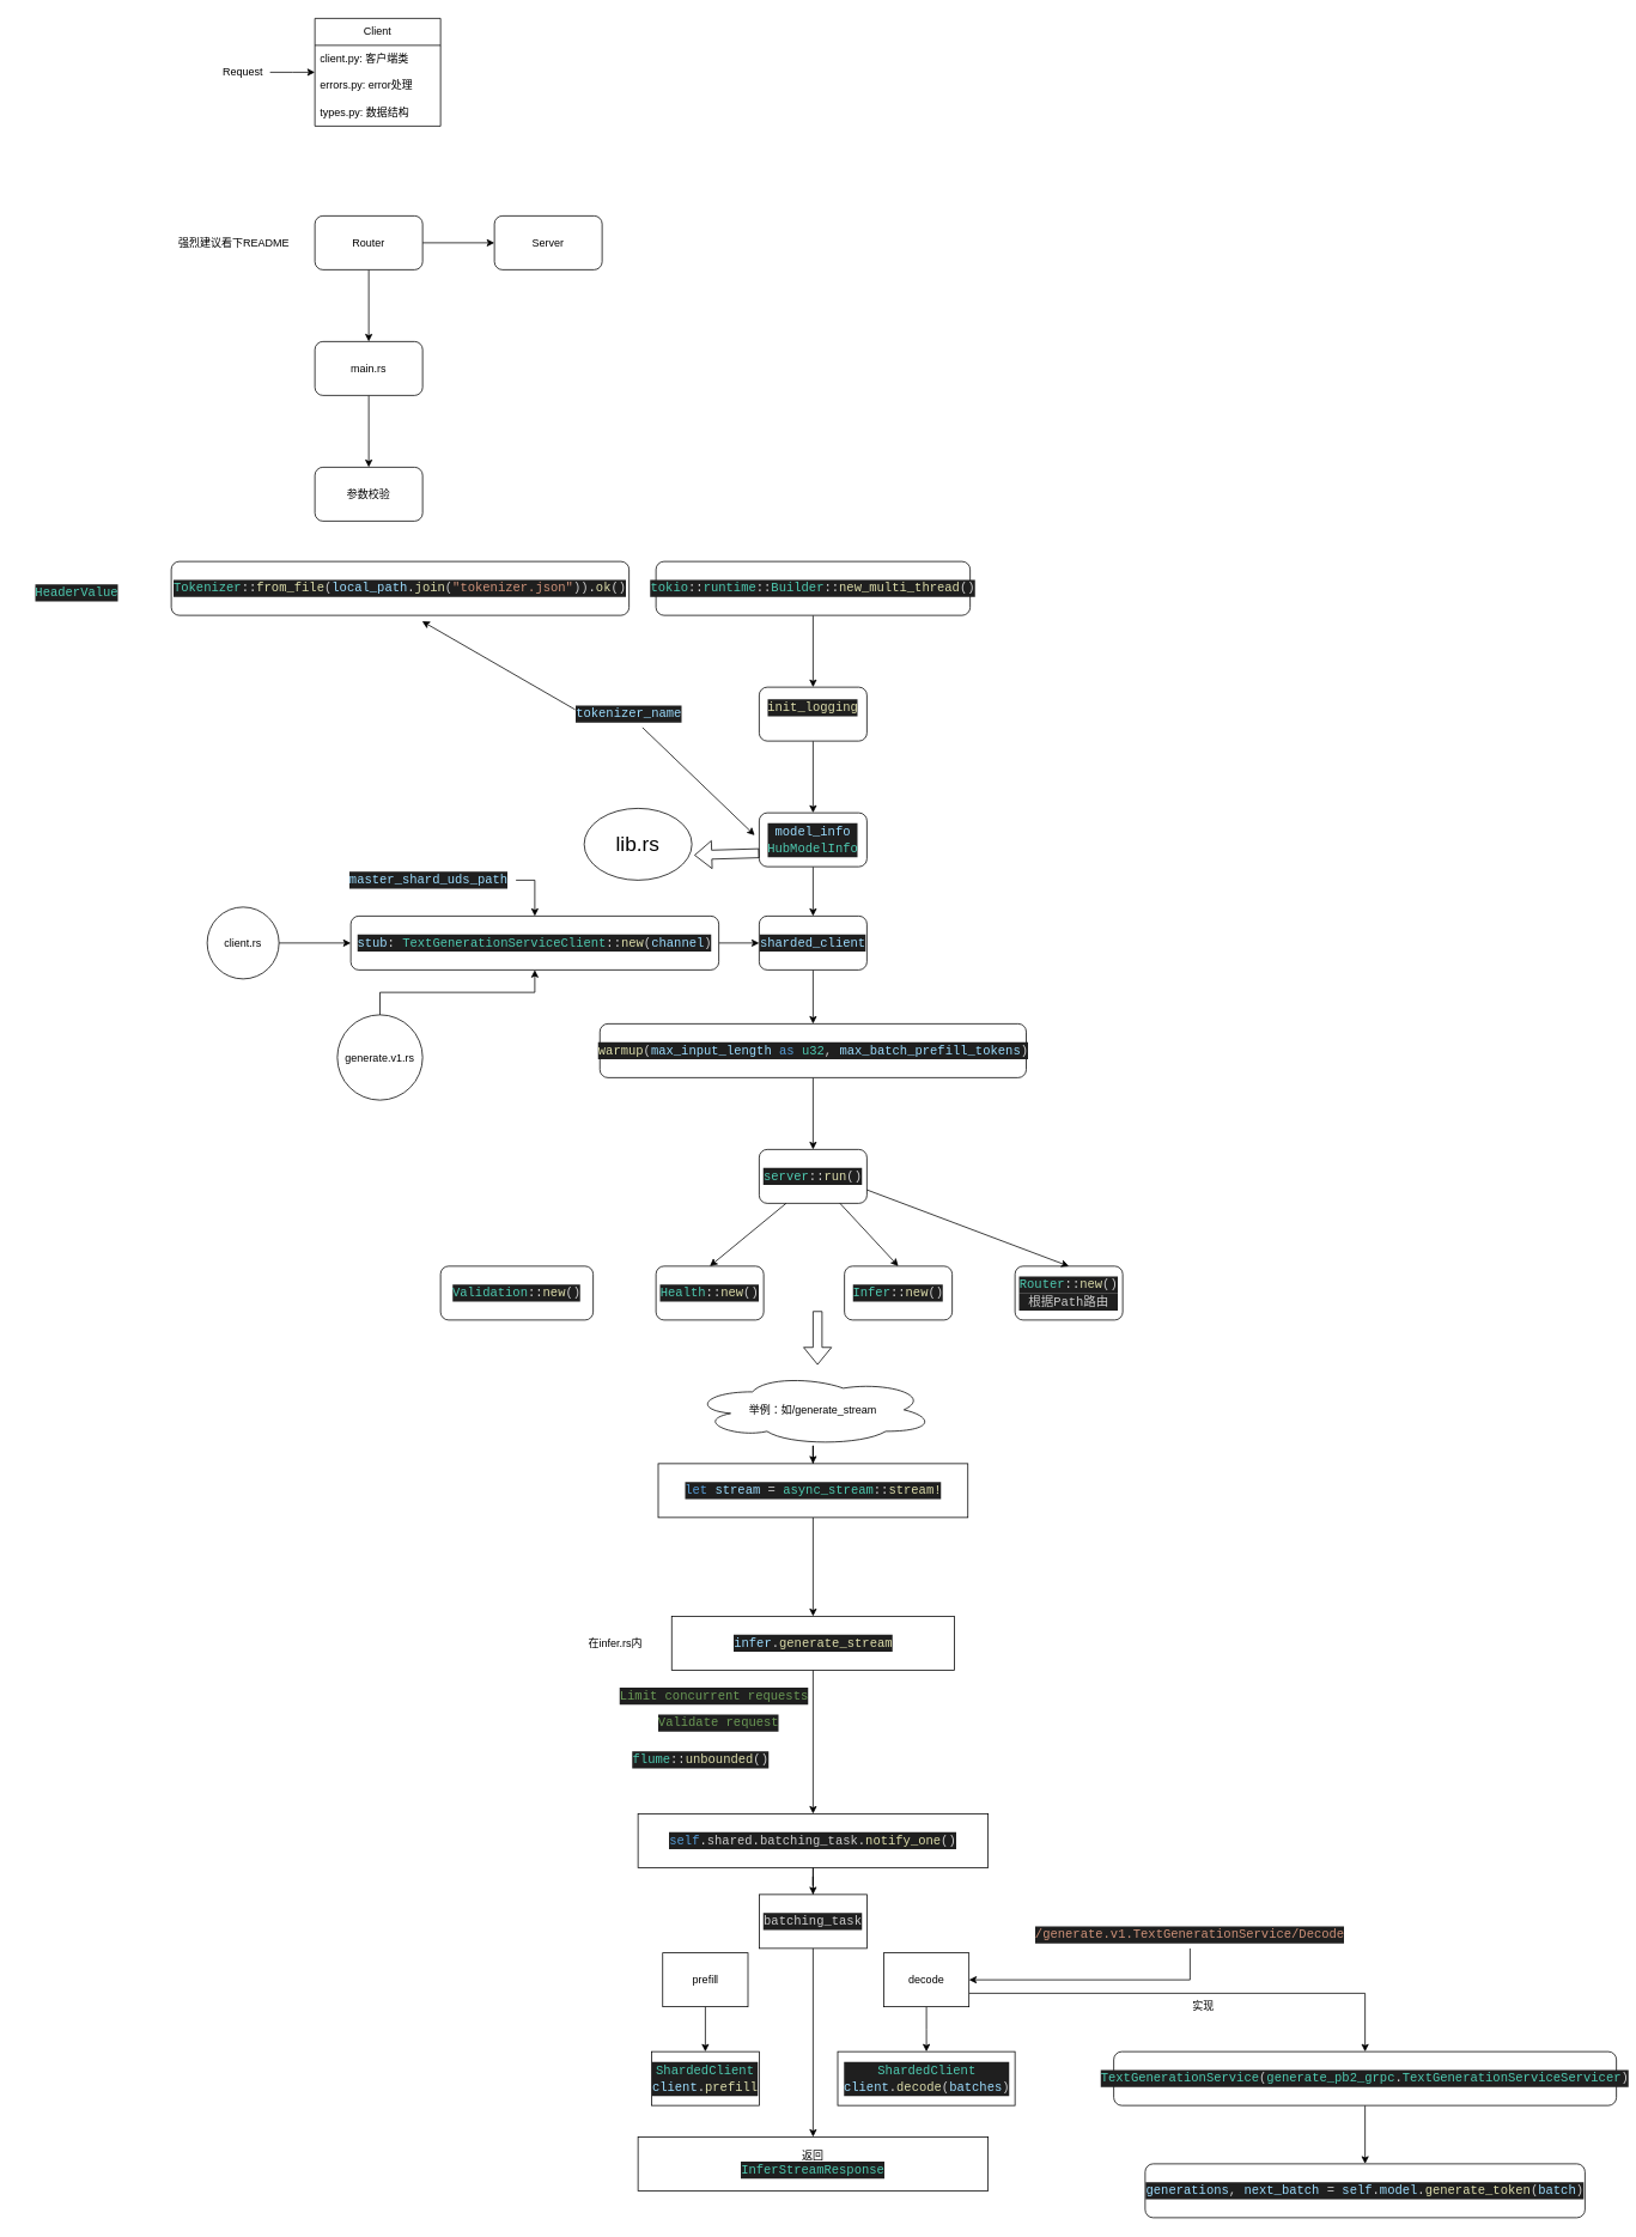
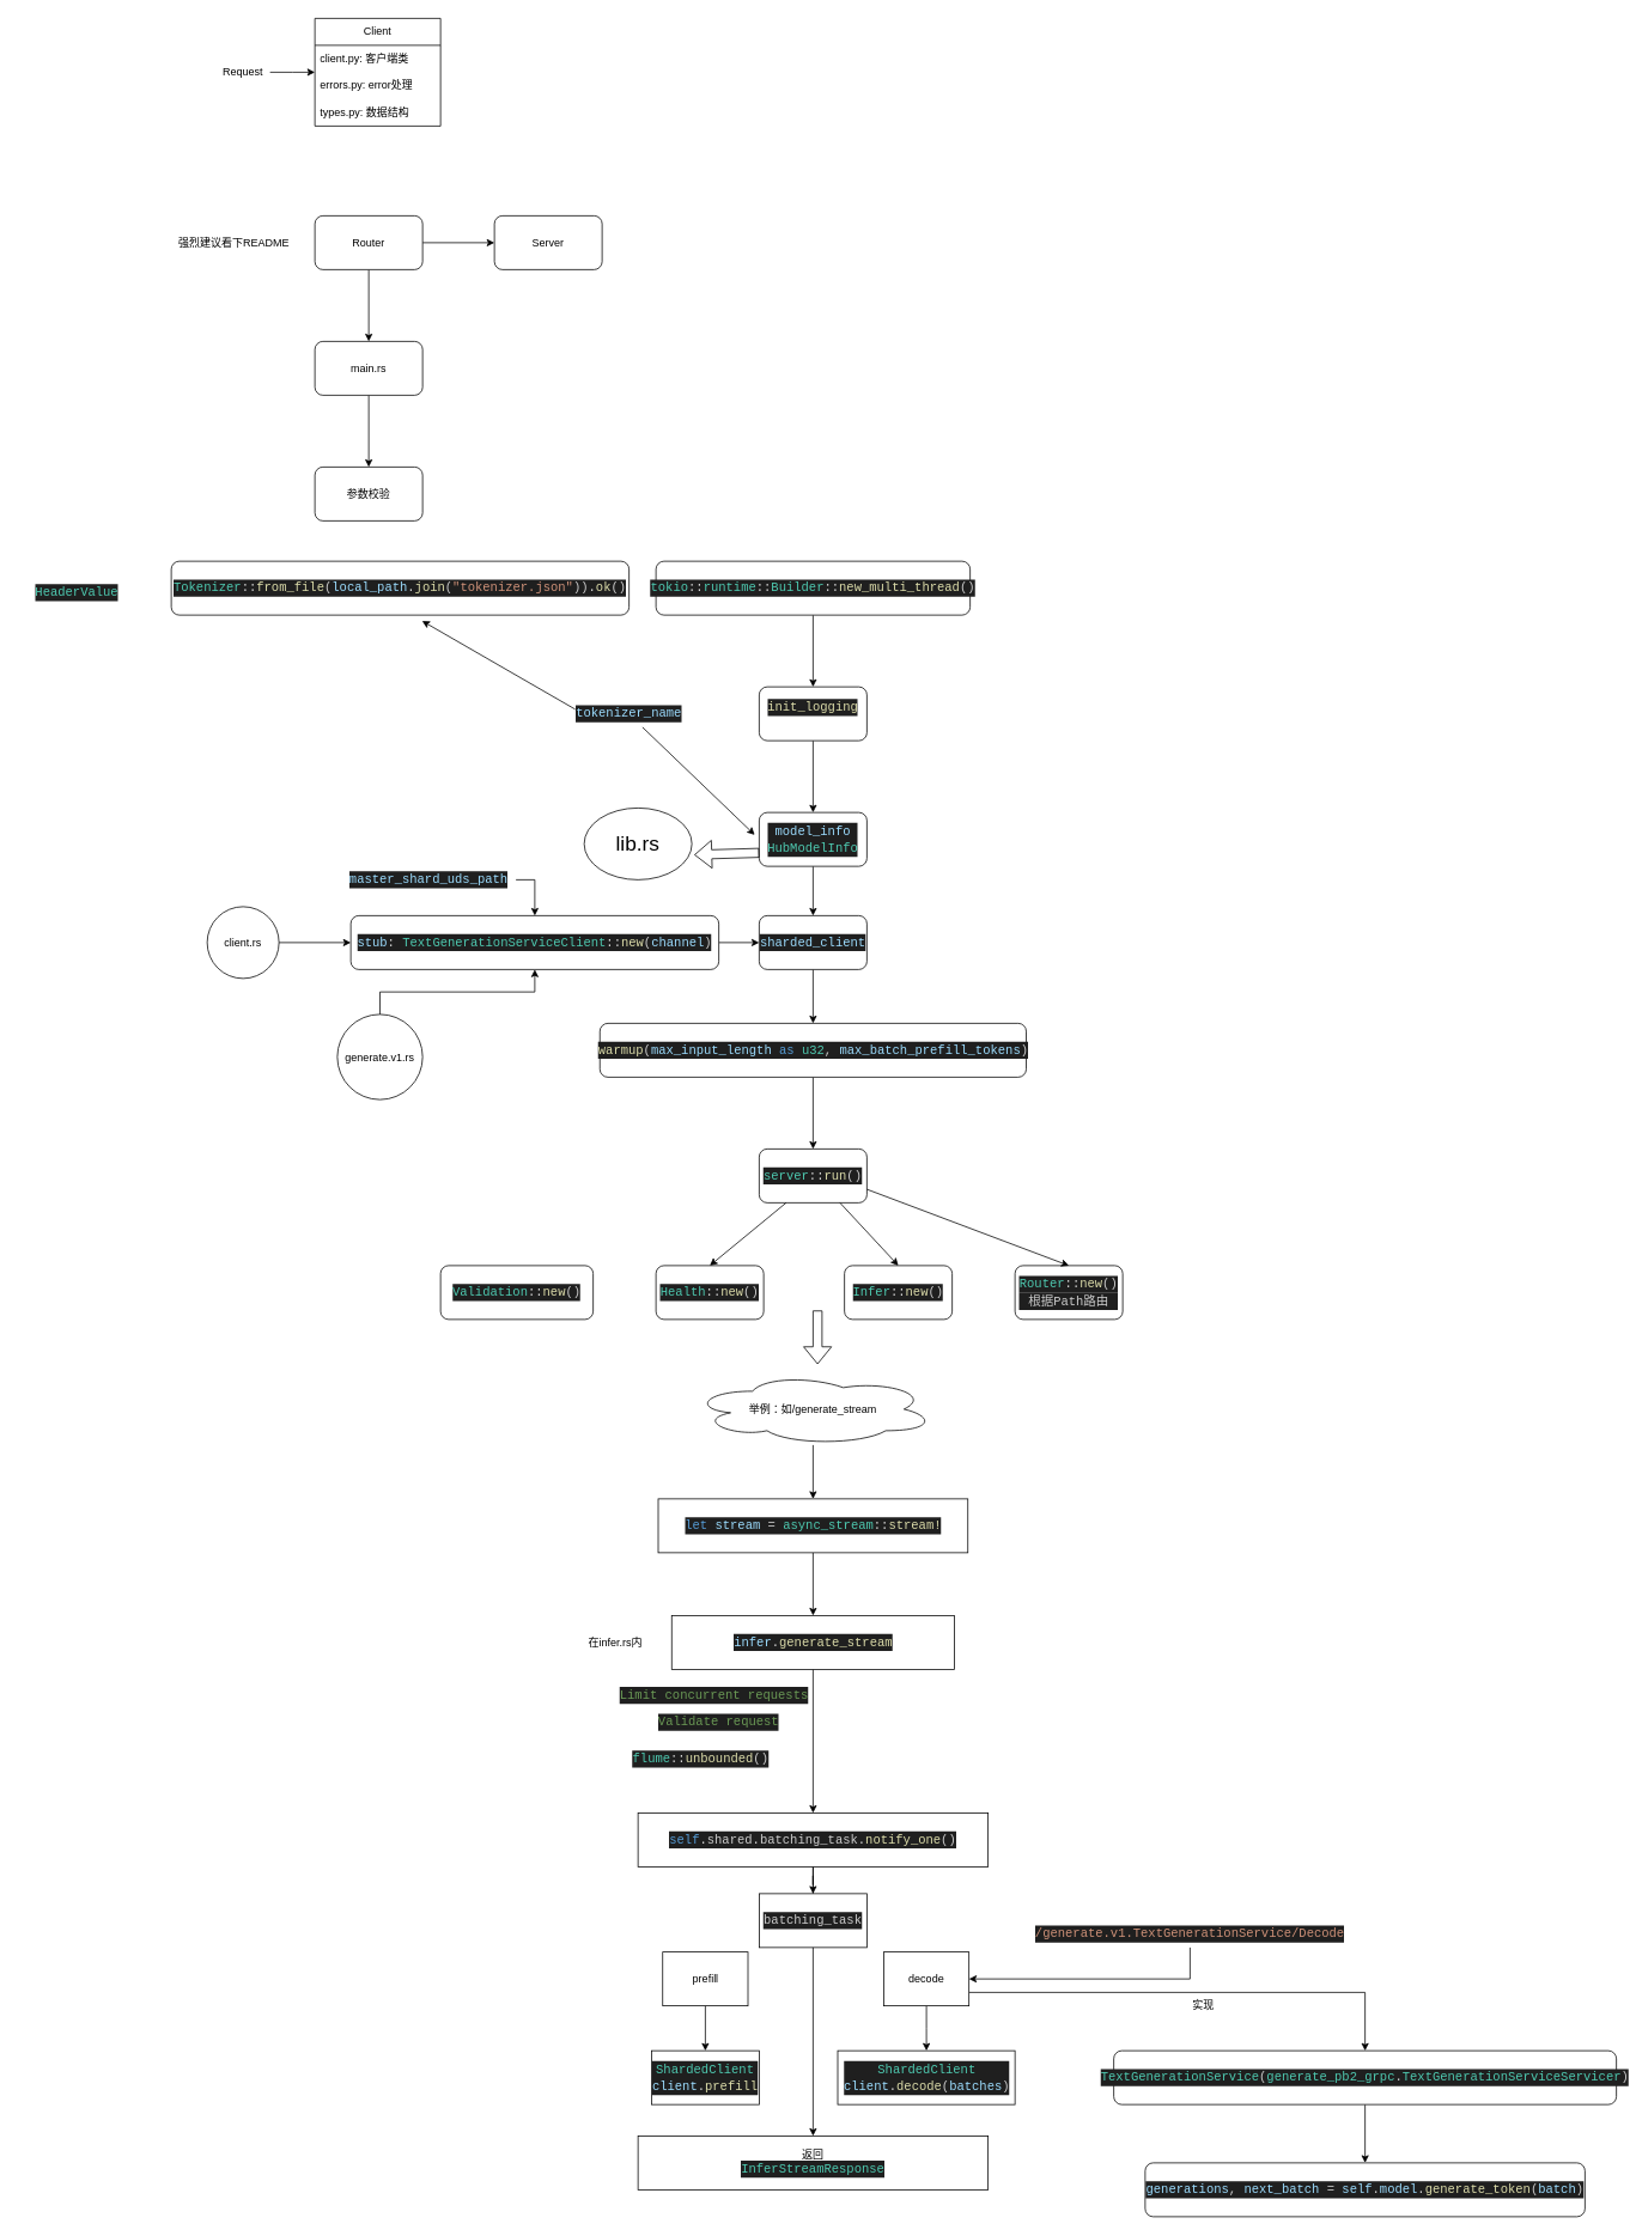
- <mxCell id="45" value="&lt;div style=&quot;color: rgb(204, 204, 204); background-color: rgb(31, 31, 31); font-family: Consolas, &amp;quot;Courier New&amp;quot;, monospace; font-size: 14px; line-height: 19px; white-space: pre;&quot;&gt;&lt;span style=&quot;color: #569cd6;&quot;&gt;let&lt;/span&gt; &lt;span style=&quot;color: #9cdcfe;&quot;&gt;stream&lt;/span&gt; &lt;span style=&quot;color: #d4d4d4;&quot;&gt;=&lt;/span&gt; &lt;span style=&quot;color: #4ec9b0;&quot;&gt;async_stream&lt;/span&gt;&lt;span style=&quot;color: #d4d4d4;&quot;&gt;::&lt;/span&gt;&lt;span style=&quot;color: #dcdcaa;&quot;&gt;stream!&lt;/span&gt;&lt;/div&gt;" style="whiteSpace=wrap;html=1;" parent="1" vertex="1"><mxGeometry x="732.5" y="1630" width="345" height="60" as="geometry" /></mxCell>
+ <mxCell id="45" value="&lt;div style=&quot;color: rgb(204, 204, 204); background-color: rgb(31, 31, 31); font-family: Consolas, &amp;quot;Courier New&amp;quot;, monospace; font-size: 14px; line-height: 19px; white-space: pre;&quot;&gt;&lt;span style=&quot;color: #569cd6;&quot;&gt;let&lt;/span&gt; &lt;span style=&quot;color: #9cdcfe;&quot;&gt;stream&lt;/span&gt; &lt;span style=&quot;color: #d4d4d4;&quot;&gt;=&lt;/span&gt; &lt;span style=&quot;color: #4ec9b0;&quot;&gt;async_stream&lt;/span&gt;&lt;span style=&quot;color: #d4d4d4;&quot;&gt;::&lt;/span&gt;&lt;span style=&quot;color: #dcdcaa;&quot;&gt;stream!&lt;/span&gt;&lt;/div&gt;" style="whiteSpace=wrap;html=1;" parent="1" vertex="1"><mxGeometry x="732.5" y="1670" width="345" height="60" as="geometry" /></mxCell>
